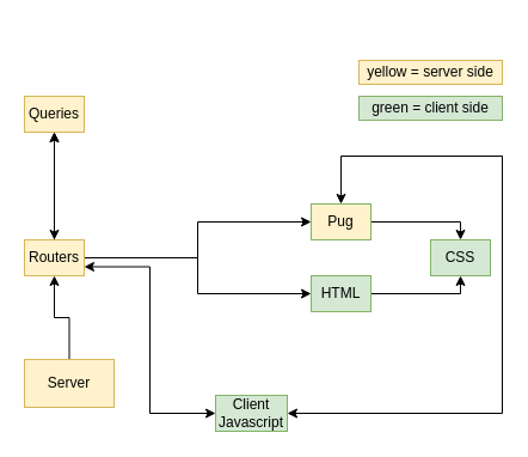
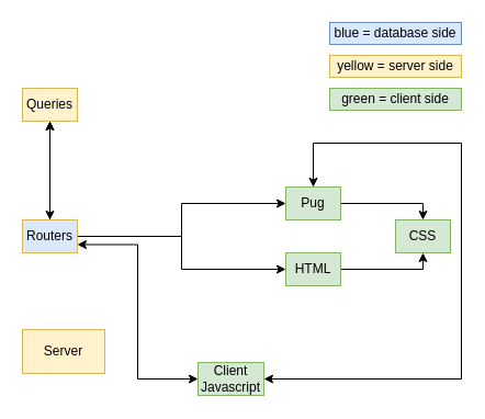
+ <mxCell id="20" value="blue = database side" style="rounded=0;whiteSpace=wrap;html=1;fillColor=#dae8fc;strokeColor=#6c8ebf;" vertex="1" parent="1"><mxGeometry x="300" y="20" width="120" height="20" as="geometry" /></mxCell>
- <mxCell id="11" value="Pug" style="rounded=0;whiteSpace=wrap;html=1;fillColor=#fff2cc;strokeColor=#82b366;" vertex="1" parent="1"><mxGeometry x="260" y="170" width="50" height="30" as="geometry" /></mxCell>
+ <mxCell id="11" value="Pug" style="rounded=0;whiteSpace=wrap;html=1;fillColor=#d5e8d4;strokeColor=#82b366;" vertex="1" parent="1"><mxGeometry x="260" y="170" width="50" height="30" as="geometry" /></mxCell>
- <mxCell id="8" value="Routers" style="rounded=0;whiteSpace=wrap;html=1;fillColor=#fff2cc;strokeColor=#d6b656;" vertex="1" parent="1"><mxGeometry x="20" y="200" width="50" height="30" as="geometry" /></mxCell>
+ <mxCell id="8" value="Routers" style="rounded=0;whiteSpace=wrap;html=1;fillColor=#dae8fc;strokeColor=#d6b656;" vertex="1" parent="1"><mxGeometry x="20" y="200" width="50" height="30" as="geometry" /></mxCell>
- <mxCell id="2" value="" style="edgeStyle=orthogonalEdgeStyle;rounded=0;orthogonalLoop=1;jettySize=auto;html=1;startArrow=none;startFill=0;endArrow=classic;endFill=1;" edge="1" parent="1" source="3" target="8"><mxGeometry relative="1" as="geometry" /></mxCell>
